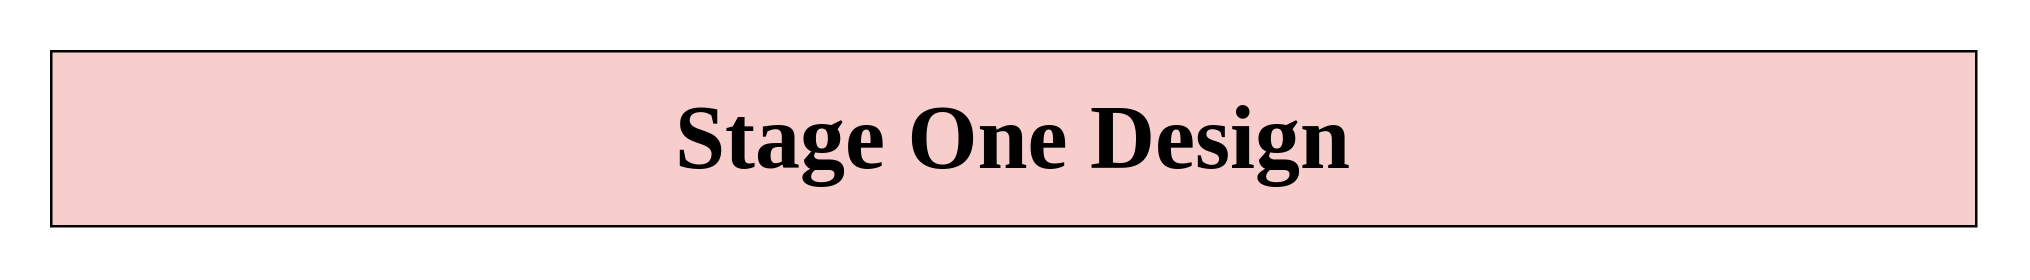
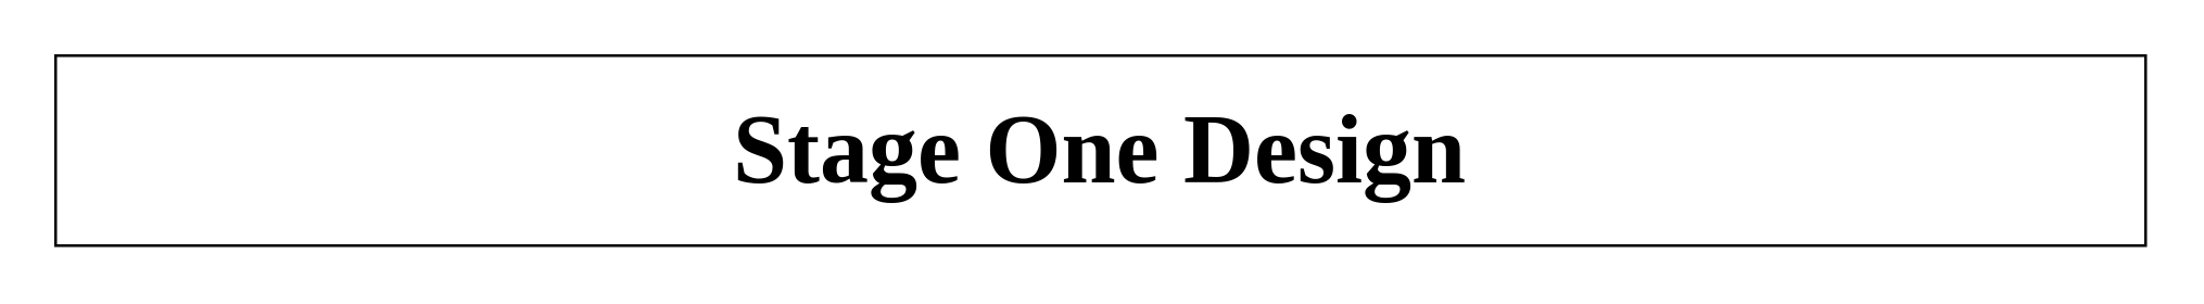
- <mxCell id="2" value="&lt;font face=&quot;Times New Roman&quot;&gt;&lt;b&gt;&lt;font style=&quot;font-size: 36px;&quot;&gt;Stage One Design&lt;/font&gt;&lt;br&gt;&lt;/b&gt;&lt;/font&gt;" style="rounded=0;whiteSpace=wrap;html=1;fillColor=#f8cecc;" vertex="1" parent="1"><mxGeometry x="20" y="20" width="770" height="70" as="geometry" /></mxCell>
+ <mxCell id="2" value="&lt;font face=&quot;Times New Roman&quot;&gt;&lt;b&gt;&lt;font style=&quot;font-size: 36px;&quot;&gt;Stage One Design&lt;/font&gt;&lt;br&gt;&lt;/b&gt;&lt;/font&gt;" style="rounded=0;whiteSpace=wrap;html=1;" vertex="1" parent="1"><mxGeometry x="20" y="20" width="770" height="70" as="geometry" /></mxCell>
